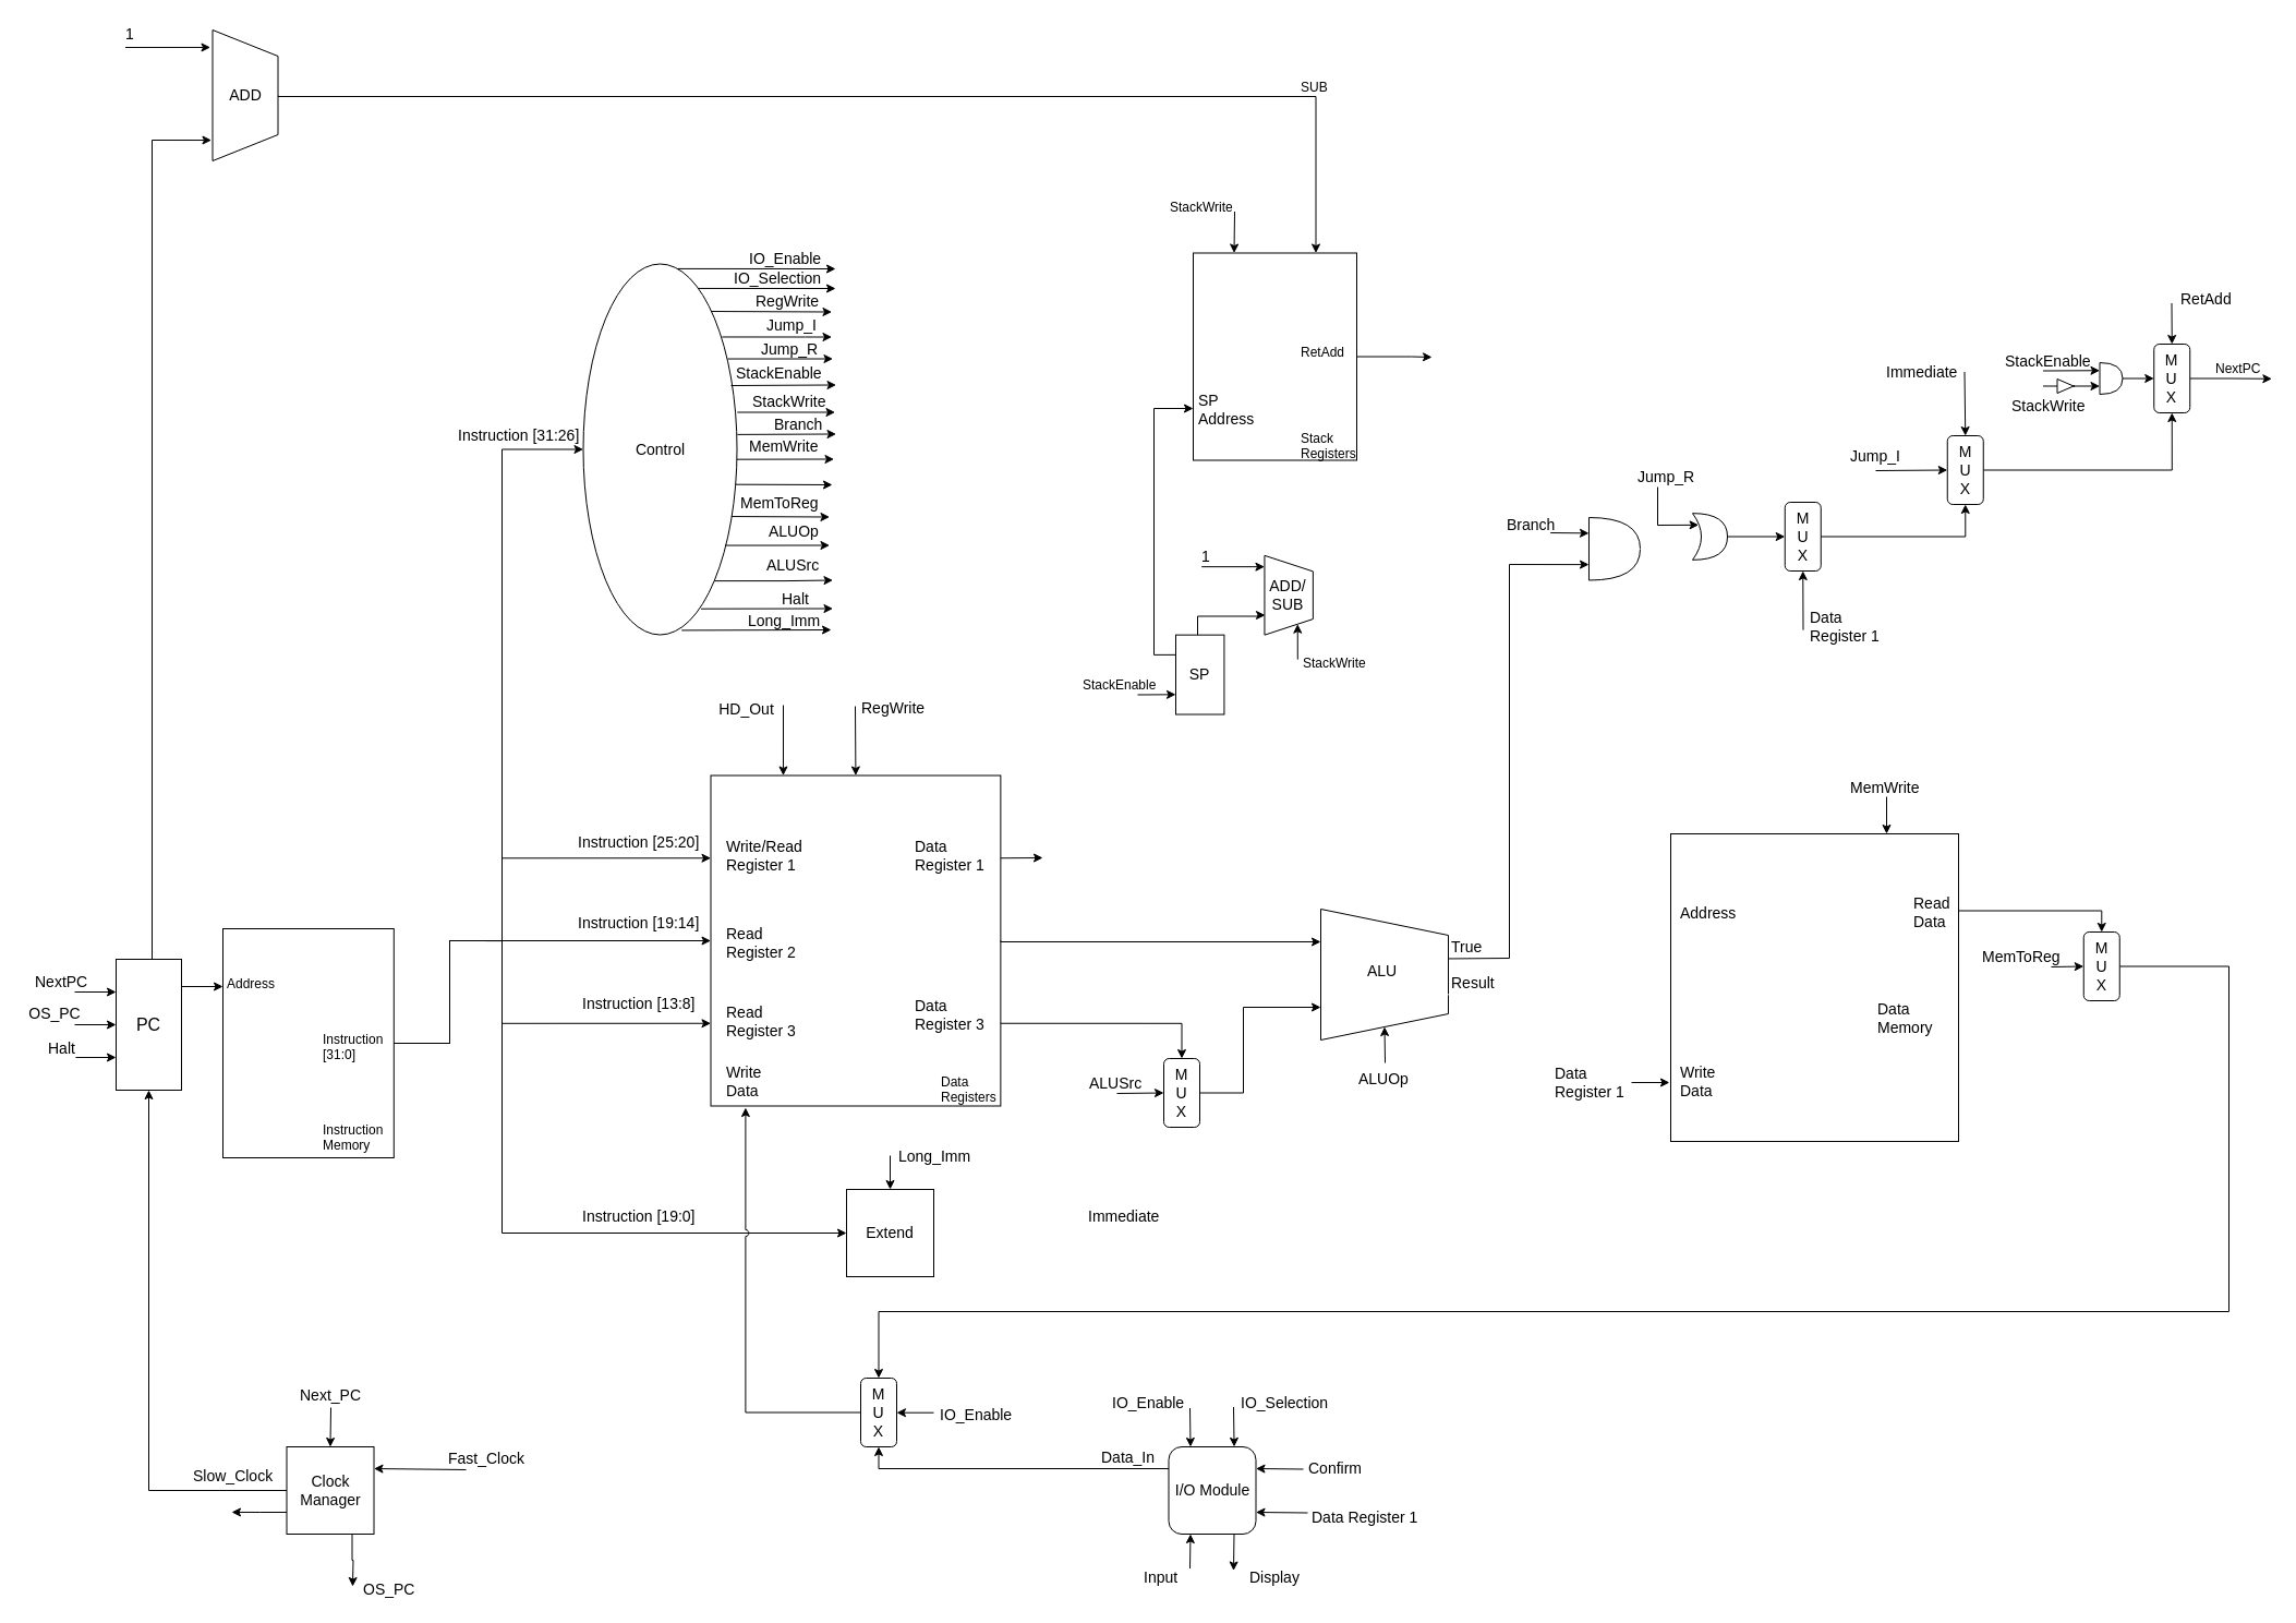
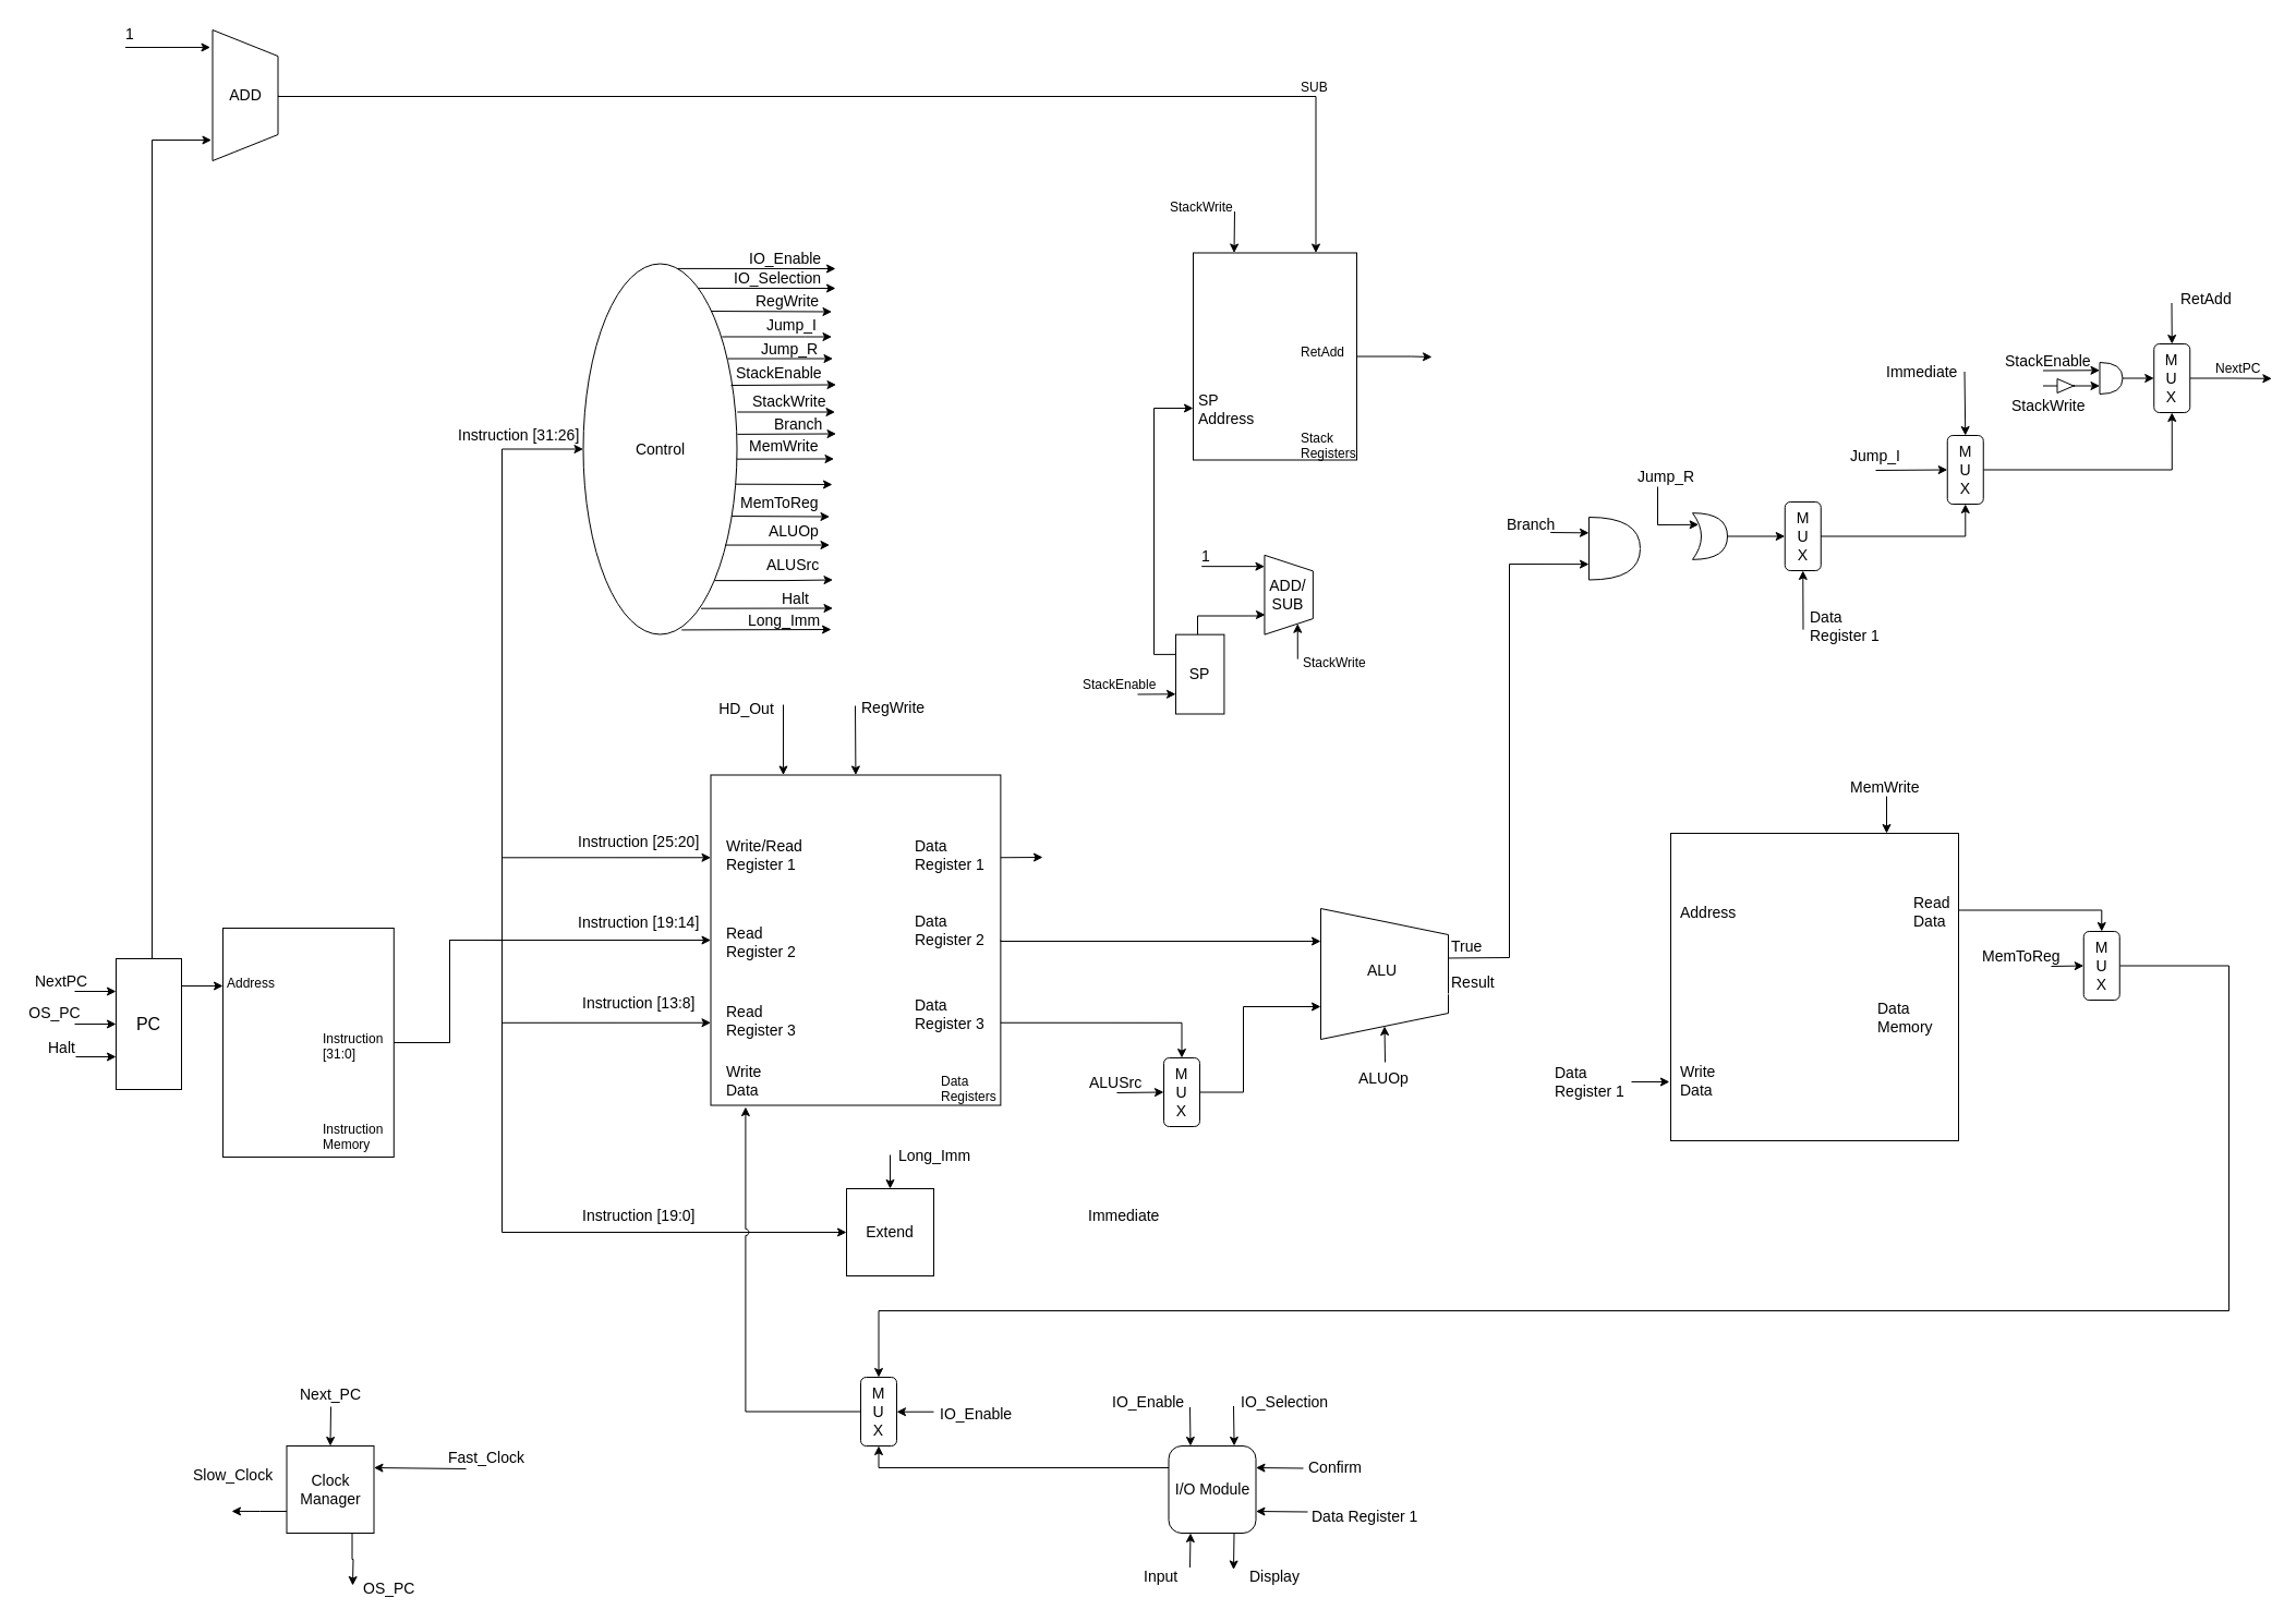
+ <mxCell id="20" value="Data&lt;br&gt;Register 2&lt;br&gt;" style="text;html=1;resizable=0;points=[];autosize=1;align=left;verticalAlign=top;spacingTop=-4;fontSize=14;" parent="13" vertex="1"><mxGeometry x="185" y="123.5" width="74" height="34" as="geometry" /></mxCell>
- <mxCell id="148" style="edgeStyle=orthogonalEdgeStyle;rounded=0;jumpSize=3;orthogonalLoop=1;jettySize=auto;html=1;entryX=1;entryY=0.5;entryDx=0;entryDy=0;fontSize=14;" parent="1" source="151" target="120" edge="1"><mxGeometry relative="1" as="geometry" /></mxCell>
- <mxCell id="145" value="Data_In" style="text;html=1;resizable=0;points=[];autosize=1;align=left;verticalAlign=top;spacingTop=-4;fontSize=14;" parent="133" vertex="1"><mxGeometry x="17.5" y="44.5" width="59" height="17" as="geometry" /></mxCell>
